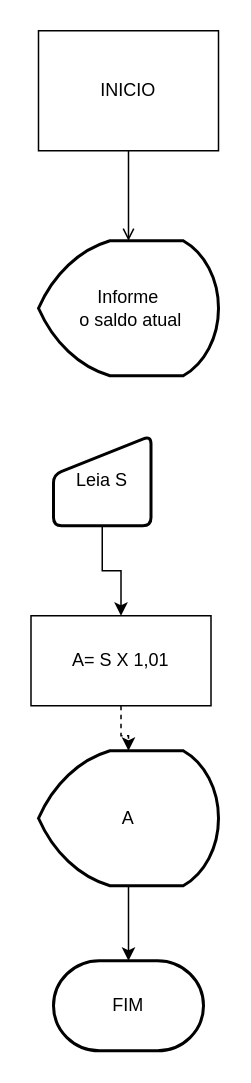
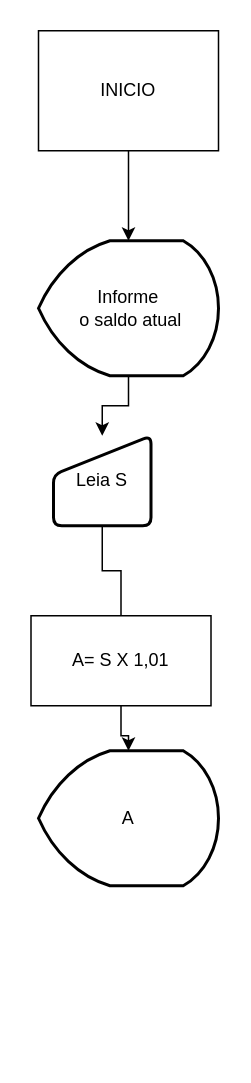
- <mxCell id="9" value="" style="endArrow=open;html=1;rounded=0;exitX=0.5;exitY=1;exitDx=0;exitDy=0;entryX=0.5;entryY=0;entryDx=0;entryDy=0;entryPerimeter=0;" edge="1" parent="1" source="4" target="8"><mxGeometry width="50" height="50" relative="1" as="geometry"><mxPoint x="255" y="300" as="sourcePoint" /><mxPoint x="305" y="250" as="targetPoint" /></mxGeometry></mxCell>
+ <mxCell id="9" value="" style="endArrow=classic;html=1;rounded=0;exitX=0.5;exitY=1;exitDx=0;exitDy=0;entryX=0.5;entryY=0;entryDx=0;entryDy=0;entryPerimeter=0;" edge="1" parent="1" source="4" target="8"><mxGeometry width="50" height="50" relative="1" as="geometry"><mxPoint x="255" y="300" as="sourcePoint" /><mxPoint x="305" y="250" as="targetPoint" /></mxGeometry></mxCell>
+ <mxCell id="7" value="" style="edgeStyle=orthogonalEdgeStyle;rounded=0;orthogonalLoop=1;jettySize=auto;html=1;" edge="1" parent="1" source="8" target="6"><mxGeometry relative="1" as="geometry" /></mxCell>
- <mxCell id="5" value="" style="edgeStyle=orthogonalEdgeStyle;rounded=0;orthogonalLoop=1;jettySize=auto;html=1;" edge="1" parent="1" source="6" target="11"><mxGeometry relative="1" as="geometry" /></mxCell>
+ <mxCell id="5" value="" style="edgeStyle=orthogonalEdgeStyle;rounded=0;orthogonalLoop=1;jettySize=auto;html=1;endArrow=none;" edge="1" parent="1" source="6" target="11"><mxGeometry relative="1" as="geometry" /></mxCell>
- <mxCell id="10" value="" style="edgeStyle=orthogonalEdgeStyle;rounded=0;orthogonalLoop=1;jettySize=auto;html=1;dashed=1;" edge="1" parent="1" source="11" target="13"><mxGeometry relative="1" as="geometry" /></mxCell>
+ <mxCell id="10" value="" style="edgeStyle=orthogonalEdgeStyle;rounded=0;orthogonalLoop=1;jettySize=auto;html=1;" edge="1" parent="1" source="11" target="13"><mxGeometry relative="1" as="geometry" /></mxCell>
- <mxCell id="12" value="" style="edgeStyle=orthogonalEdgeStyle;rounded=0;orthogonalLoop=1;jettySize=auto;html=1;" edge="1" parent="1" source="13" target="3"><mxGeometry relative="1" as="geometry" /></mxCell>
- <mxCell id="3" value="FIM" style="strokeWidth=2;html=1;shape=mxgraph.flowchart.terminator;whiteSpace=wrap;" vertex="1" parent="1"><mxGeometry x="35" y="640" width="100" height="60" as="geometry" /></mxCell>
